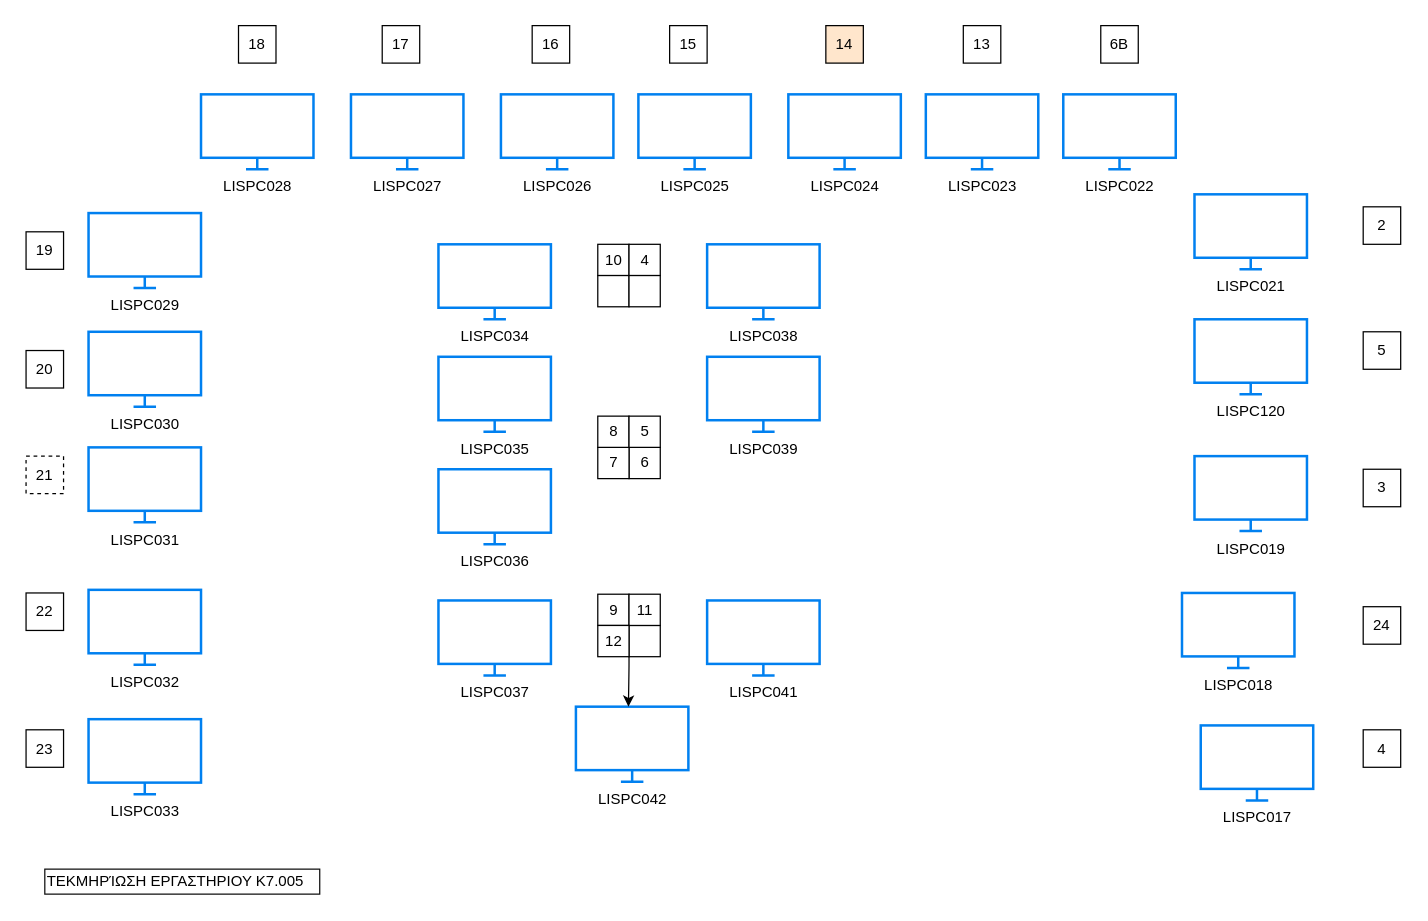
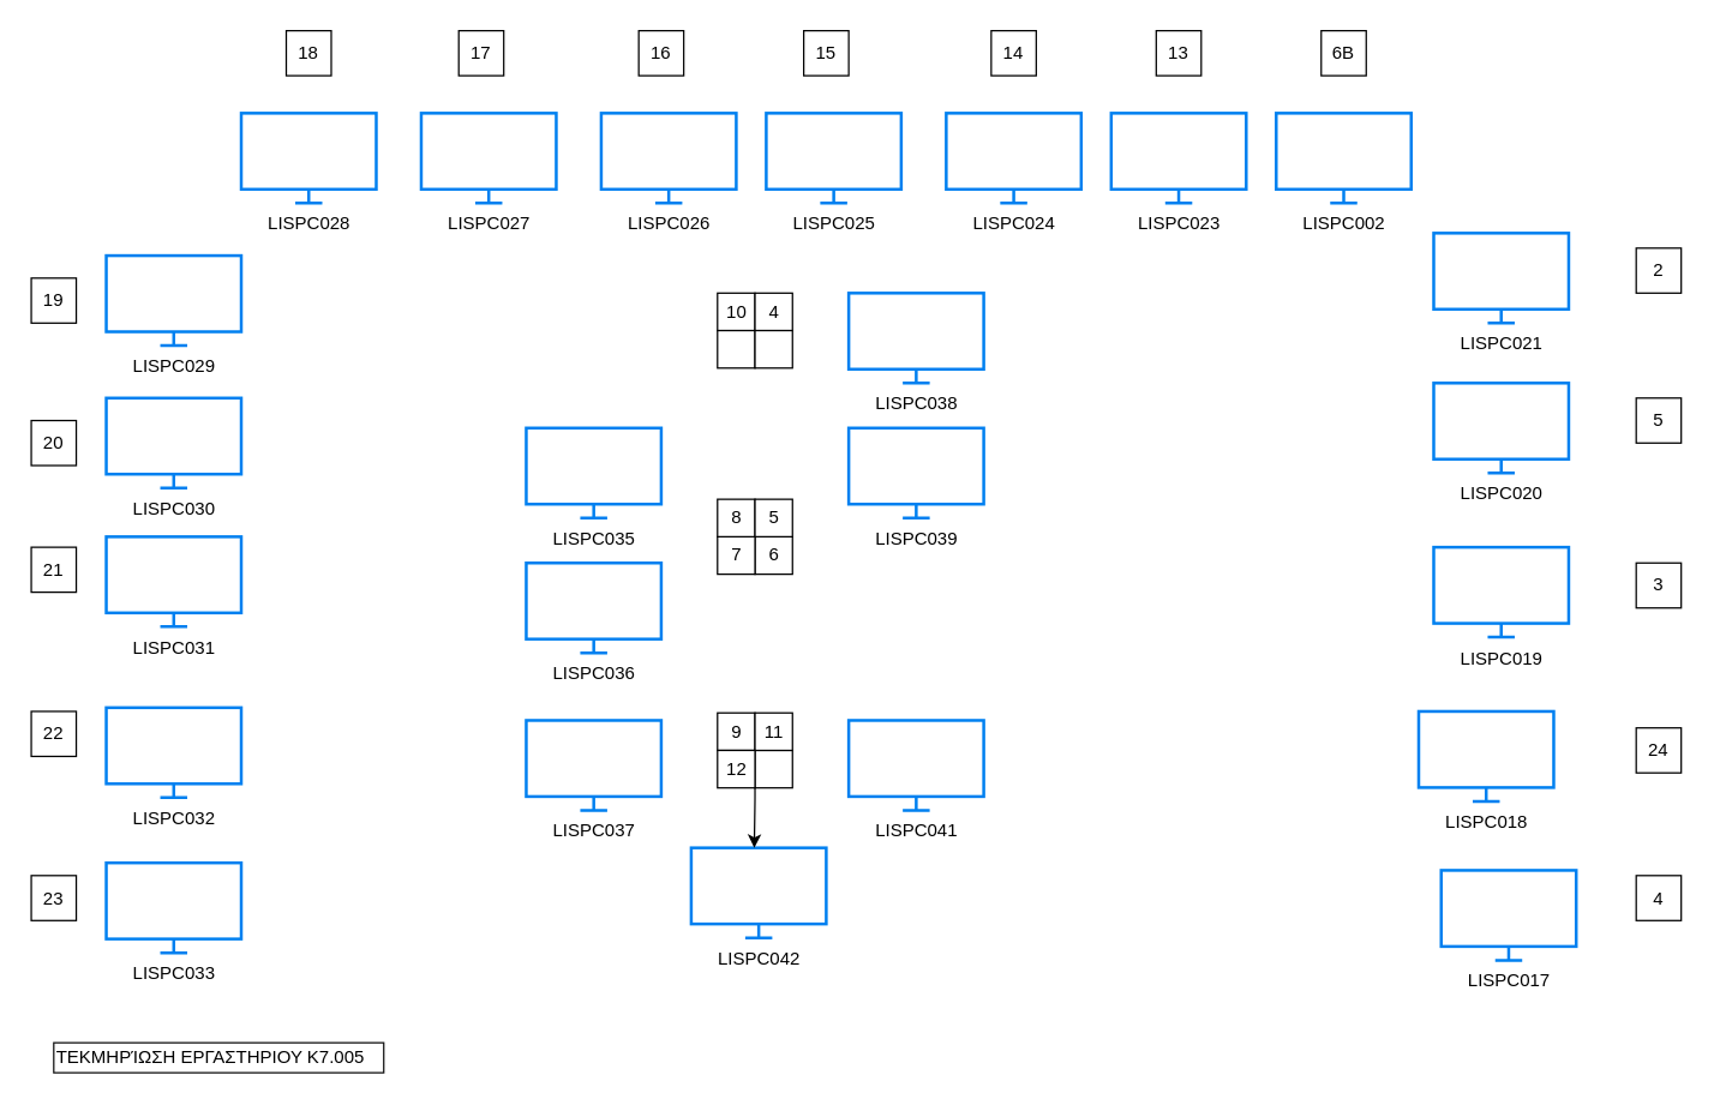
- <mxCell id="31" value="14" style="whiteSpace=wrap;html=1;aspect=fixed;fillColor=#ffe6cc;" vertex="1" parent="1"><mxGeometry x="660" y="20" width="30" height="30" as="geometry" /></mxCell>
+ <mxCell id="31" value="14" style="whiteSpace=wrap;html=1;aspect=fixed;" vertex="1" parent="1"><mxGeometry x="660" y="20" width="30" height="30" as="geometry" /></mxCell>
- <mxCell id="13" value="LISPC022" style="html=1;verticalLabelPosition=bottom;align=center;labelBackgroundColor=#ffffff;verticalAlign=top;strokeWidth=2;strokeColor=#0080F0;fillColor=#ffffff;shadow=0;dashed=0;shape=mxgraph.ios7.icons.monitor;" vertex="1" parent="1"><mxGeometry x="850" y="75" width="90" height="60" as="geometry" /></mxCell>
+ <mxCell id="13" value="LISPC002" style="html=1;verticalLabelPosition=bottom;align=center;labelBackgroundColor=#ffffff;verticalAlign=top;strokeWidth=2;strokeColor=#0080F0;fillColor=#ffffff;shadow=0;dashed=0;shape=mxgraph.ios7.icons.monitor;" vertex="1" parent="1"><mxGeometry x="850" y="75" width="90" height="60" as="geometry" /></mxCell>
- <mxCell id="19" value="LISPC034" style="html=1;verticalLabelPosition=bottom;align=center;labelBackgroundColor=#ffffff;verticalAlign=top;strokeWidth=2;strokeColor=#0080F0;fillColor=#ffffff;shadow=0;dashed=0;shape=mxgraph.ios7.icons.monitor;" vertex="1" parent="1"><mxGeometry x="350" y="195" width="90" height="60" as="geometry" /></mxCell>
- <mxCell id="15" value="LISPC120" style="html=1;verticalLabelPosition=bottom;align=center;labelBackgroundColor=#ffffff;verticalAlign=top;strokeWidth=2;strokeColor=#0080F0;fillColor=#ffffff;shadow=0;dashed=0;shape=mxgraph.ios7.icons.monitor;" vertex="1" parent="1"><mxGeometry x="955" y="255" width="90" height="60" as="geometry" /></mxCell>
+ <mxCell id="15" value="LISPC020" style="html=1;verticalLabelPosition=bottom;align=center;labelBackgroundColor=#ffffff;verticalAlign=top;strokeWidth=2;strokeColor=#0080F0;fillColor=#ffffff;shadow=0;dashed=0;shape=mxgraph.ios7.icons.monitor;" vertex="1" parent="1"><mxGeometry x="955" y="255" width="90" height="60" as="geometry" /></mxCell>
- <mxCell id="36" value="21" style="whiteSpace=wrap;html=1;aspect=fixed;dashed=1;" vertex="1" parent="1"><mxGeometry x="20" y="364.5" width="30" height="30" as="geometry" /></mxCell>
+ <mxCell id="36" value="21" style="whiteSpace=wrap;html=1;aspect=fixed;" vertex="1" parent="1"><mxGeometry x="20" y="364.5" width="30" height="30" as="geometry" /></mxCell>
